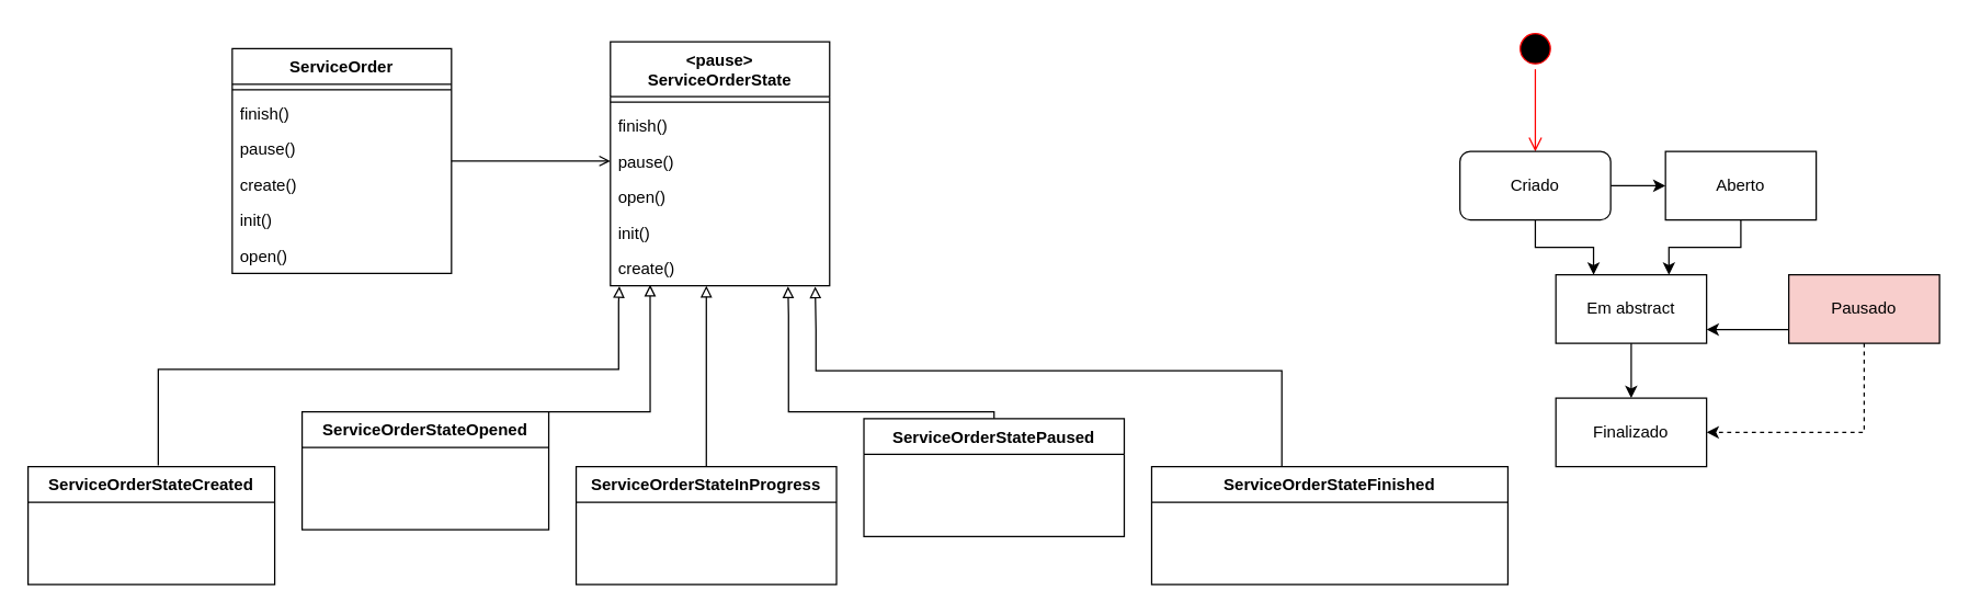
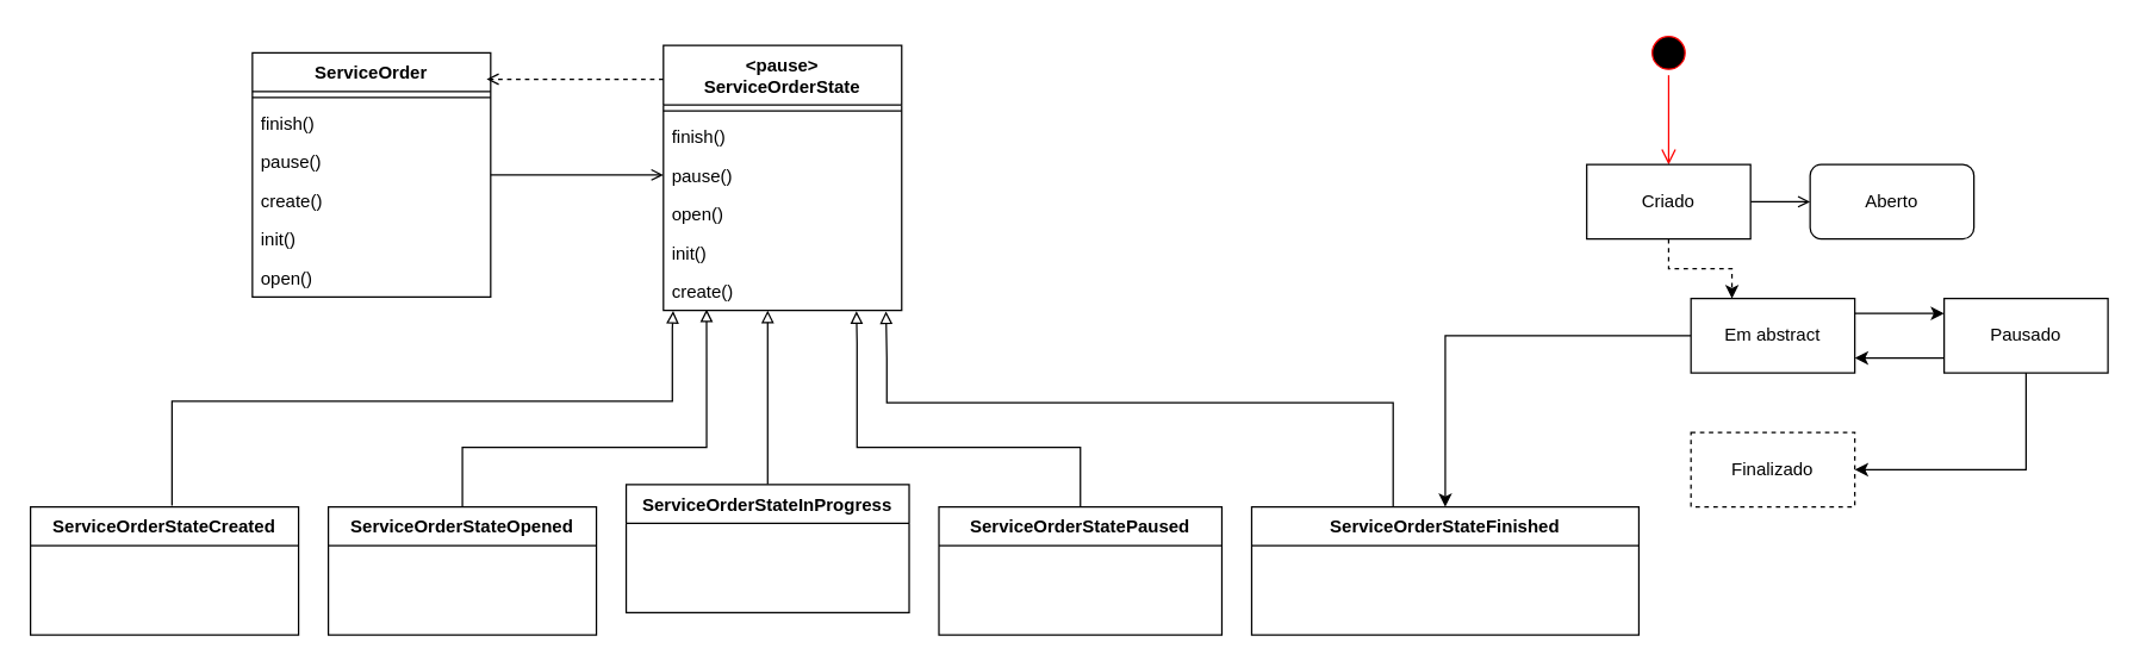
+ <mxCell id="41" style="edgeStyle=orthogonalEdgeStyle;rounded=0;orthogonalLoop=1;jettySize=auto;html=1;entryX=0.983;entryY=0.108;entryDx=0;entryDy=0;entryPerimeter=0;dashed=1;endArrow=open;endFill=0;" edge="1" parent="1" source="2" target="10"><mxGeometry relative="1" as="geometry"><Array as="points"><mxPoint x="387" y="53" /></Array></mxGeometry></mxCell>
- <mxCell id="28" value="Criado" style="html=1;whiteSpace=wrap;rounded=1;" vertex="1" parent="1"><mxGeometry x="1065" y="110" width="110" height="50" as="geometry" /></mxCell>
+ <mxCell id="28" value="Criado" style="html=1;whiteSpace=wrap;" vertex="1" parent="1"><mxGeometry x="1065" y="110" width="110" height="50" as="geometry" /></mxCell>
- <mxCell id="27" style="edgeStyle=orthogonalEdgeStyle;rounded=0;orthogonalLoop=1;jettySize=auto;html=1;" edge="1" parent="1" source="28" target="30"><mxGeometry relative="1" as="geometry" /></mxCell>
+ <mxCell id="27" style="edgeStyle=orthogonalEdgeStyle;rounded=0;orthogonalLoop=1;jettySize=auto;html=1;endArrow=open;" edge="1" parent="1" source="28" target="30"><mxGeometry relative="1" as="geometry" /></mxCell>
- <mxCell id="30" value="Aberto" style="html=1;whiteSpace=wrap;" vertex="1" parent="1"><mxGeometry x="1215" y="110" width="110" height="50" as="geometry" /></mxCell>
+ <mxCell id="30" value="Aberto" style="html=1;whiteSpace=wrap;rounded=1;" vertex="1" parent="1"><mxGeometry x="1215" y="110" width="110" height="50" as="geometry" /></mxCell>
- <mxCell id="26" style="edgeStyle=orthogonalEdgeStyle;rounded=0;orthogonalLoop=1;jettySize=auto;html=1;entryX=0.25;entryY=0;entryDx=0;entryDy=0;" edge="1" parent="1" source="28" target="33"><mxGeometry relative="1" as="geometry" /></mxCell>
+ <mxCell id="26" style="edgeStyle=orthogonalEdgeStyle;rounded=0;orthogonalLoop=1;jettySize=auto;html=1;entryX=0.25;entryY=0;entryDx=0;entryDy=0;dashed=1;" edge="1" parent="1" source="28" target="33"><mxGeometry relative="1" as="geometry" /></mxCell>
- <mxCell id="29" style="edgeStyle=orthogonalEdgeStyle;rounded=0;orthogonalLoop=1;jettySize=auto;html=1;entryX=0.75;entryY=0;entryDx=0;entryDy=0;" edge="1" parent="1" source="30" target="33"><mxGeometry relative="1" as="geometry" /></mxCell>
+ <mxCell id="31" value="" style="edgeStyle=orthogonalEdgeStyle;rounded=0;orthogonalLoop=1;jettySize=auto;html=1;" edge="1" parent="1" source="33" target="36"><mxGeometry relative="1" as="geometry"><Array as="points"><mxPoint x="1275" y="210" /><mxPoint x="1275" y="210" /></Array></mxGeometry></mxCell>
- <mxCell id="36" value="Pausado" style="html=1;whiteSpace=wrap;fillColor=#f8cecc;" vertex="1" parent="1"><mxGeometry x="1305" y="200" width="110" height="50" as="geometry" /></mxCell>
+ <mxCell id="36" value="Pausado" style="html=1;whiteSpace=wrap;" vertex="1" parent="1"><mxGeometry x="1305" y="200" width="110" height="50" as="geometry" /></mxCell>
- <mxCell id="32" style="edgeStyle=orthogonalEdgeStyle;rounded=0;orthogonalLoop=1;jettySize=auto;html=1;entryX=0.5;entryY=0;entryDx=0;entryDy=0;" edge="1" parent="1" source="33" target="37"><mxGeometry relative="1" as="geometry" /></mxCell>
+ <mxCell id="32" style="edgeStyle=orthogonalEdgeStyle;rounded=0;orthogonalLoop=1;jettySize=auto;html=1;" edge="1" parent="1" source="33" target="23"><mxGeometry relative="1" as="geometry" /></mxCell>
- <mxCell id="37" value="Finalizado" style="html=1;whiteSpace=wrap;" vertex="1" parent="1"><mxGeometry x="1135" y="290" width="110" height="50" as="geometry" /></mxCell>
+ <mxCell id="37" value="Finalizado" style="html=1;whiteSpace=wrap;dashed=1;" vertex="1" parent="1"><mxGeometry x="1135" y="290" width="110" height="50" as="geometry" /></mxCell>
- <mxCell id="35" style="edgeStyle=orthogonalEdgeStyle;rounded=0;orthogonalLoop=1;jettySize=auto;html=1;entryX=1;entryY=0.5;entryDx=0;entryDy=0;dashed=1;" edge="1" parent="1" source="36" target="37"><mxGeometry relative="1" as="geometry"><Array as="points"><mxPoint x="1360" y="315" /></Array></mxGeometry></mxCell>
+ <mxCell id="35" style="edgeStyle=orthogonalEdgeStyle;rounded=0;orthogonalLoop=1;jettySize=auto;html=1;entryX=1;entryY=0.5;entryDx=0;entryDy=0;" edge="1" parent="1" source="36" target="37"><mxGeometry relative="1" as="geometry"><Array as="points"><mxPoint x="1360" y="315" /></Array></mxGeometry></mxCell>
- <mxCell id="19" value="&lt;div&gt;ServiceOrderStateOpened&lt;/div&gt;" style="swimlane;fontStyle=1;align=center;verticalAlign=top;childLayout=stackLayout;horizontal=1;startSize=26;horizontalStack=0;resizeParent=1;resizeParentMax=0;resizeLast=0;collapsible=1;marginBottom=0;whiteSpace=wrap;html=1;" vertex="1" parent="1"><mxGeometry x="220" y="300" width="180" height="86" as="geometry" /></mxCell>
+ <mxCell id="19" value="&lt;div&gt;ServiceOrderStateOpened&lt;/div&gt;" style="swimlane;fontStyle=1;align=center;verticalAlign=top;childLayout=stackLayout;horizontal=1;startSize=26;horizontalStack=0;resizeParent=1;resizeParentMax=0;resizeLast=0;collapsible=1;marginBottom=0;whiteSpace=wrap;html=1;" vertex="1" parent="1"><mxGeometry x="220" y="340" width="180" height="86" as="geometry" /></mxCell>
- <mxCell id="22" value="&lt;div&gt;ServiceOrderStatePaused&lt;/div&gt;" style="swimlane;fontStyle=1;align=center;verticalAlign=top;childLayout=stackLayout;horizontal=1;startSize=26;horizontalStack=0;resizeParent=1;resizeParentMax=0;resizeLast=0;collapsible=1;marginBottom=0;whiteSpace=wrap;html=1;" vertex="1" parent="1"><mxGeometry x="630" y="305" width="190" height="86" as="geometry" /></mxCell>
+ <mxCell id="22" value="&lt;div&gt;ServiceOrderStatePaused&lt;/div&gt;" style="swimlane;fontStyle=1;align=center;verticalAlign=top;childLayout=stackLayout;horizontal=1;startSize=26;horizontalStack=0;resizeParent=1;resizeParentMax=0;resizeLast=0;collapsible=1;marginBottom=0;whiteSpace=wrap;html=1;" vertex="1" parent="1"><mxGeometry x="630" y="340" width="190" height="86" as="geometry" /></mxCell>
- <mxCell id="21" value="&lt;div&gt;ServiceOrderStateInProgress&lt;/div&gt;" style="swimlane;fontStyle=1;align=center;verticalAlign=top;childLayout=stackLayout;horizontal=1;startSize=26;horizontalStack=0;resizeParent=1;resizeParentMax=0;resizeLast=0;collapsible=1;marginBottom=0;whiteSpace=wrap;html=1;" vertex="1" parent="1"><mxGeometry x="420" y="340" width="190" height="86" as="geometry" /></mxCell>
+ <mxCell id="21" value="&lt;div&gt;ServiceOrderStateInProgress&lt;/div&gt;" style="swimlane;fontStyle=1;align=center;verticalAlign=top;childLayout=stackLayout;horizontal=1;startSize=26;horizontalStack=0;resizeParent=1;resizeParentMax=0;resizeLast=0;collapsible=1;marginBottom=0;whiteSpace=wrap;html=1;" vertex="1" parent="1"><mxGeometry x="420" y="325" width="190" height="86" as="geometry" /></mxCell>
